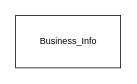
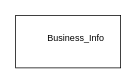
- <mxCell id="4" value="Business_Info" style="text;html=1;align=center;verticalAlign=middle;resizable=0;points=[];autosize=1;strokeColor=none;fillColor=none;" vertex="1" parent="2"><mxGeometry x="20" y="20" width="100" height="30" as="geometry" /></mxCell>
+ <mxCell id="4" value="Business_Info" style="text;html=1;align=center;verticalAlign=middle;resizable=0;points=[];autosize=1;strokeColor=none;fillColor=none;" vertex="1" parent="2"><mxGeometry x="30" y="15" width="100" height="30" as="geometry" /></mxCell>
